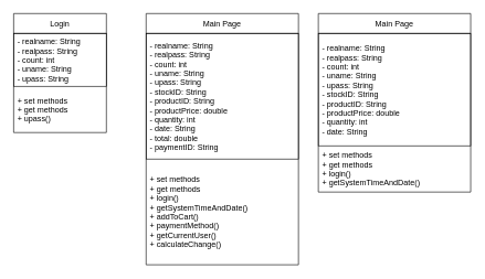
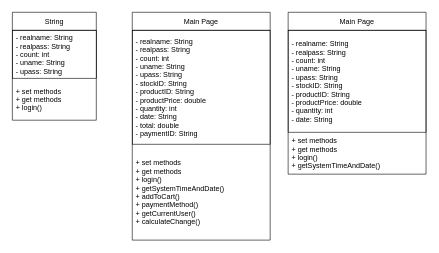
- <mxCell id="2" value="Login" style="swimlane;fontStyle=0;childLayout=stackLayout;horizontal=1;startSize=30;horizontalStack=0;resizeParent=1;resizeParentMax=0;resizeLast=0;collapsible=1;marginBottom=0;strokeColor=default;" vertex="1" parent="1"><mxGeometry x="20" y="20" width="140" height="180" as="geometry" /></mxCell>
+ <mxCell id="2" value="String" style="swimlane;fontStyle=0;childLayout=stackLayout;horizontal=1;startSize=30;horizontalStack=0;resizeParent=1;resizeParentMax=0;resizeLast=0;collapsible=1;marginBottom=0;strokeColor=default;" vertex="1" parent="1"><mxGeometry x="20" y="20" width="140" height="180" as="geometry" /></mxCell>
- <mxCell id="4" value="+ set methods&#10;+ get methods&#10;+ upass()" style="text;strokeColor=none;fillColor=none;align=left;verticalAlign=middle;spacingLeft=4;spacingRight=4;overflow=hidden;points=[[0,0.5],[1,0.5]];portConstraint=eastwest;rotatable=0;" vertex="1" parent="2"><mxGeometry y="110" width="140" height="70" as="geometry" /></mxCell>
+ <mxCell id="4" value="+ set methods&#10;+ get methods&#10;+ login()" style="text;strokeColor=none;fillColor=none;align=left;verticalAlign=middle;spacingLeft=4;spacingRight=4;overflow=hidden;points=[[0,0.5],[1,0.5]];portConstraint=eastwest;rotatable=0;" vertex="1" parent="2"><mxGeometry y="110" width="140" height="70" as="geometry" /></mxCell>
